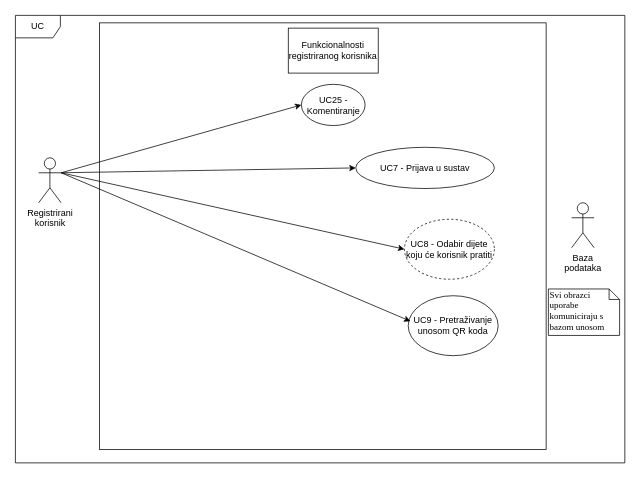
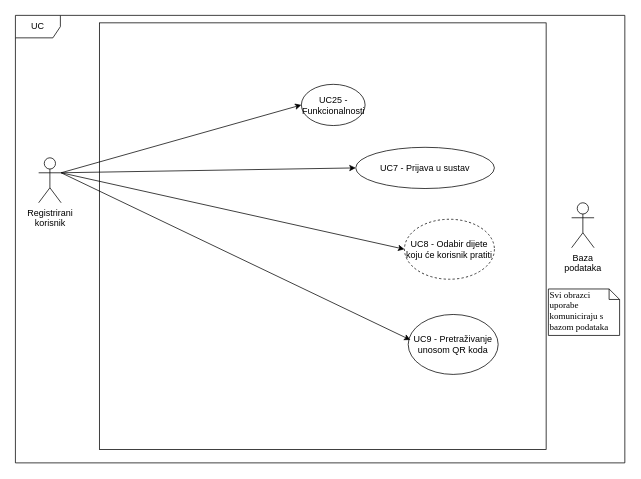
- <mxCell id="6" value="Funkcionalnosti registriranog korisnika" style="rounded=0;whiteSpace=wrap;html=1;" vertex="1" parent="1"><mxGeometry x="384" y="37" width="120" height="60" as="geometry" /></mxCell>
- <mxCell id="9" value="UC25 - Komentiranje" style="ellipse;whiteSpace=wrap;html=1;" vertex="1" parent="1"><mxGeometry x="401.5" y="112" width="85" height="55" as="geometry" /></mxCell>
+ <mxCell id="9" value="UC25 - Funkcionalnosti" style="ellipse;whiteSpace=wrap;html=1;" vertex="1" parent="1"><mxGeometry x="401.5" y="112" width="85" height="55" as="geometry" /></mxCell>
- <mxCell id="15" value="Svi obrazci uporabe komuniciraju s bazom unosom" style="shape=note;whiteSpace=wrap;html=1;size=14;verticalAlign=top;align=left;spacingTop=-6;rounded=0;shadow=0;comic=0;labelBackgroundColor=none;strokeWidth=1;fontFamily=Verdana;fontSize=12" vertex="1" parent="1"><mxGeometry x="731" y="385" width="95" height="62" as="geometry" /></mxCell>
+ <mxCell id="15" value="Svi obrazci uporabe komuniciraju s bazom podataka" style="shape=note;whiteSpace=wrap;html=1;size=14;verticalAlign=top;align=left;spacingTop=-6;rounded=0;shadow=0;comic=0;labelBackgroundColor=none;strokeWidth=1;fontFamily=Verdana;fontSize=12" vertex="1" parent="1"><mxGeometry x="731" y="385" width="95" height="62" as="geometry" /></mxCell>
- <mxCell id="13" value="UC9 - Pretraživanje unosom QR koda" style="ellipse;whiteSpace=wrap;html=1;" vertex="1" parent="1"><mxGeometry x="544" y="394" width="120" height="80" as="geometry" /></mxCell>
+ <mxCell id="13" value="UC9 - Pretraživanje unosom QR koda" style="ellipse;whiteSpace=wrap;html=1;" vertex="1" parent="1"><mxGeometry x="544" y="419" width="120" height="80" as="geometry" /></mxCell>
